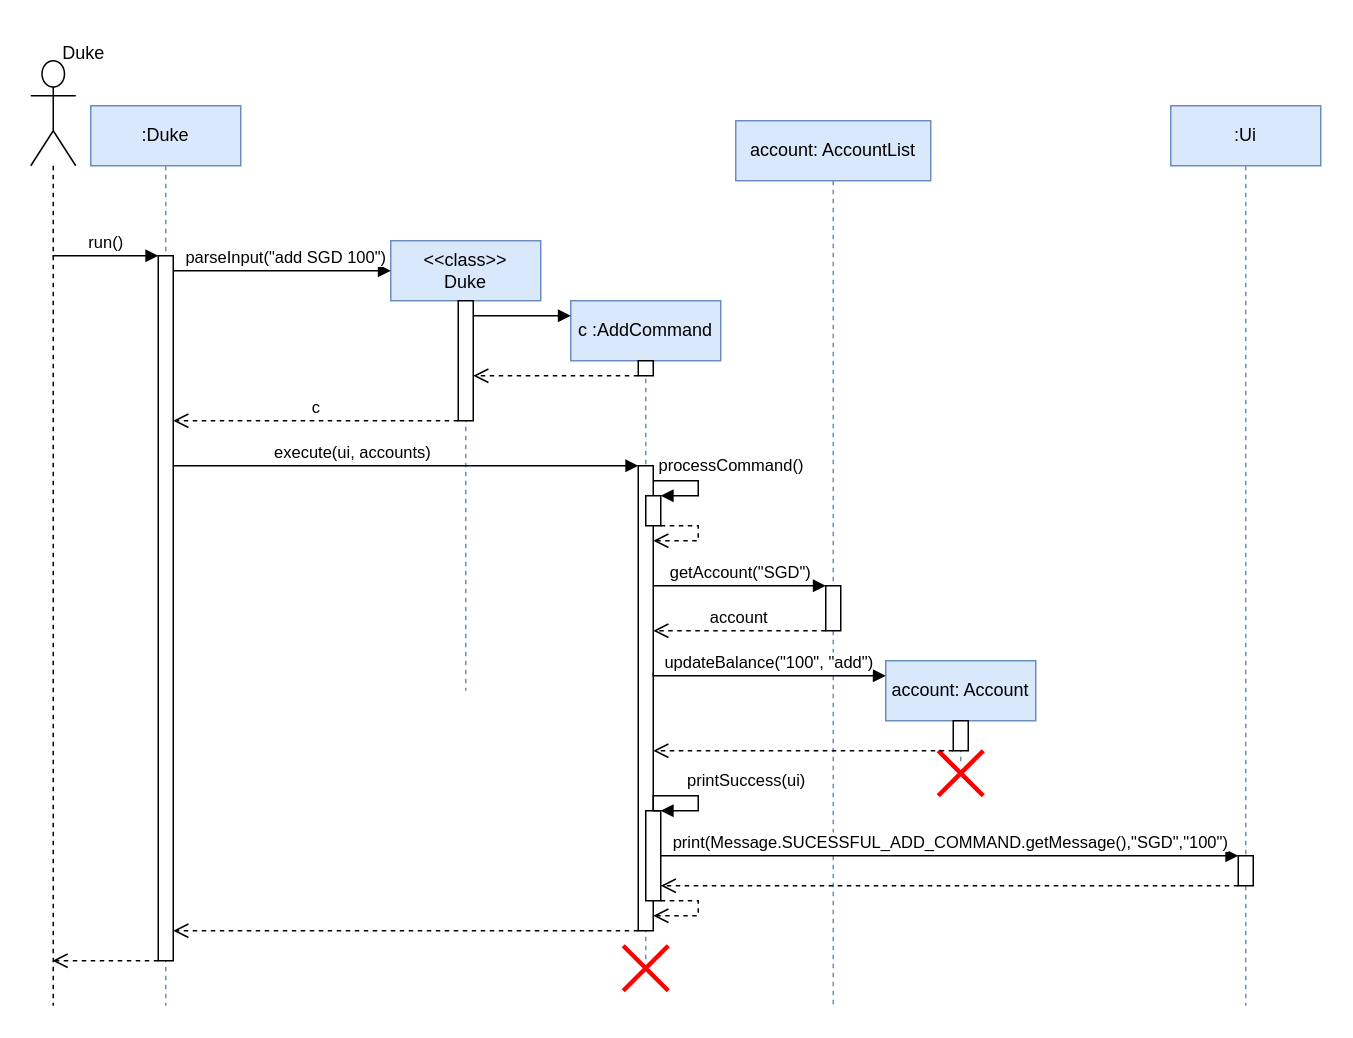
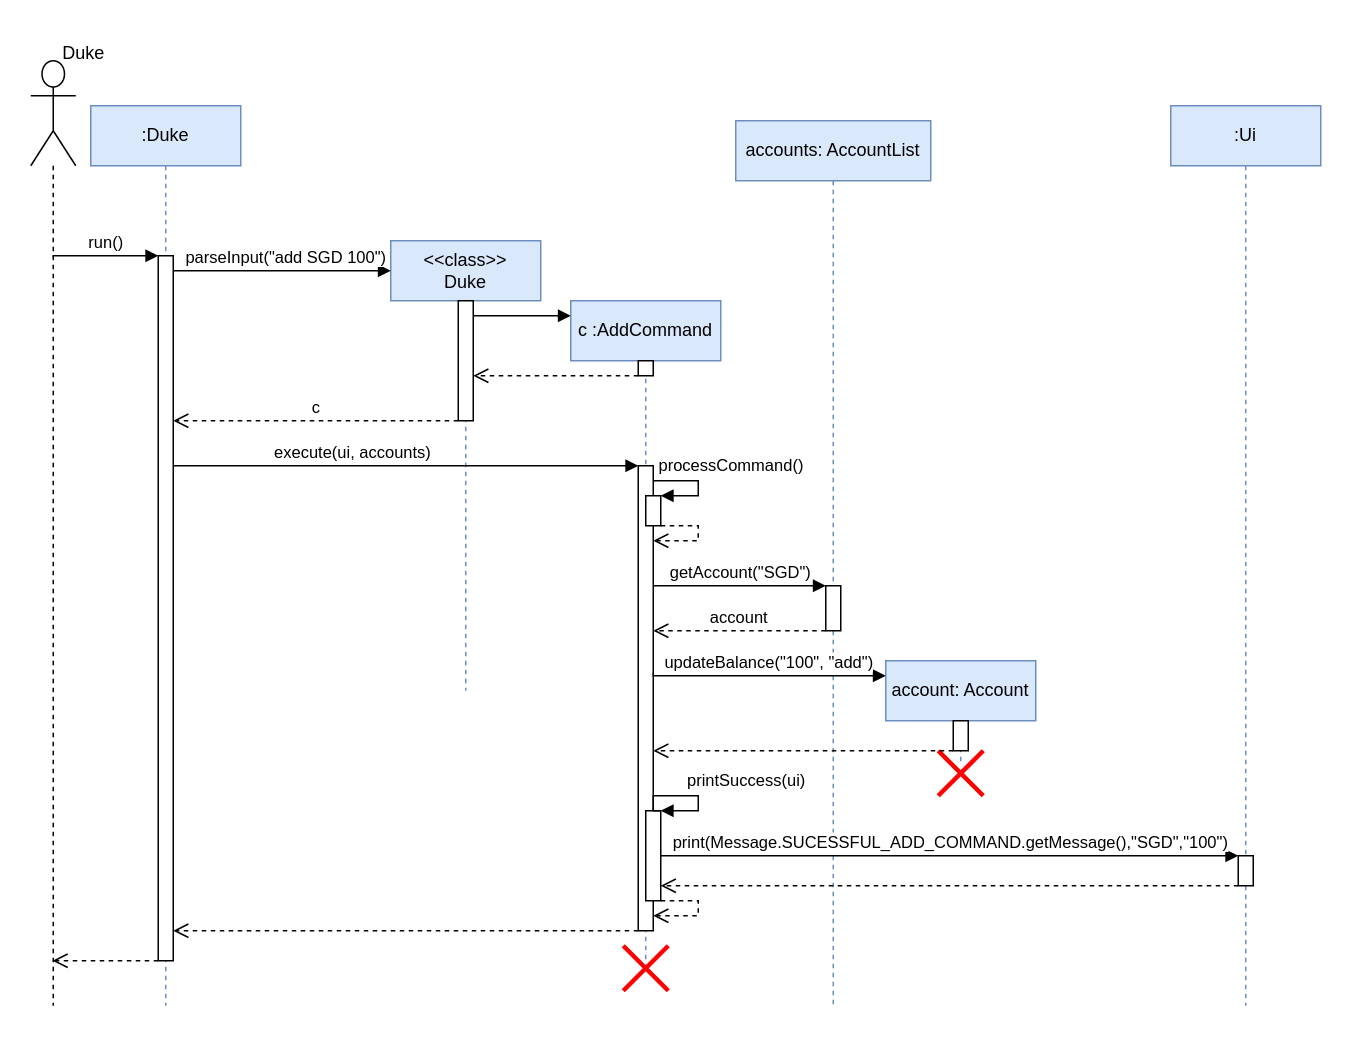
- <mxCell id="26" value="account: AccountList" style="shape=umlLifeline;perimeter=lifelinePerimeter;whiteSpace=wrap;html=1;container=1;dropTarget=0;collapsible=0;recursiveResize=0;outlineConnect=0;portConstraint=eastwest;newEdgeStyle={&quot;edgeStyle&quot;:&quot;elbowEdgeStyle&quot;,&quot;elbow&quot;:&quot;vertical&quot;,&quot;curved&quot;:0,&quot;rounded&quot;:0};fillColor=#dae8fc;strokeColor=#6c8ebf;" vertex="1" parent="1"><mxGeometry x="490" y="80" width="130" height="590" as="geometry" /></mxCell>
+ <mxCell id="26" value="accounts: AccountList" style="shape=umlLifeline;perimeter=lifelinePerimeter;whiteSpace=wrap;html=1;container=1;dropTarget=0;collapsible=0;recursiveResize=0;outlineConnect=0;portConstraint=eastwest;newEdgeStyle={&quot;edgeStyle&quot;:&quot;elbowEdgeStyle&quot;,&quot;elbow&quot;:&quot;vertical&quot;,&quot;curved&quot;:0,&quot;rounded&quot;:0};fillColor=#dae8fc;strokeColor=#6c8ebf;" vertex="1" parent="1"><mxGeometry x="490" y="80" width="130" height="590" as="geometry" /></mxCell>
